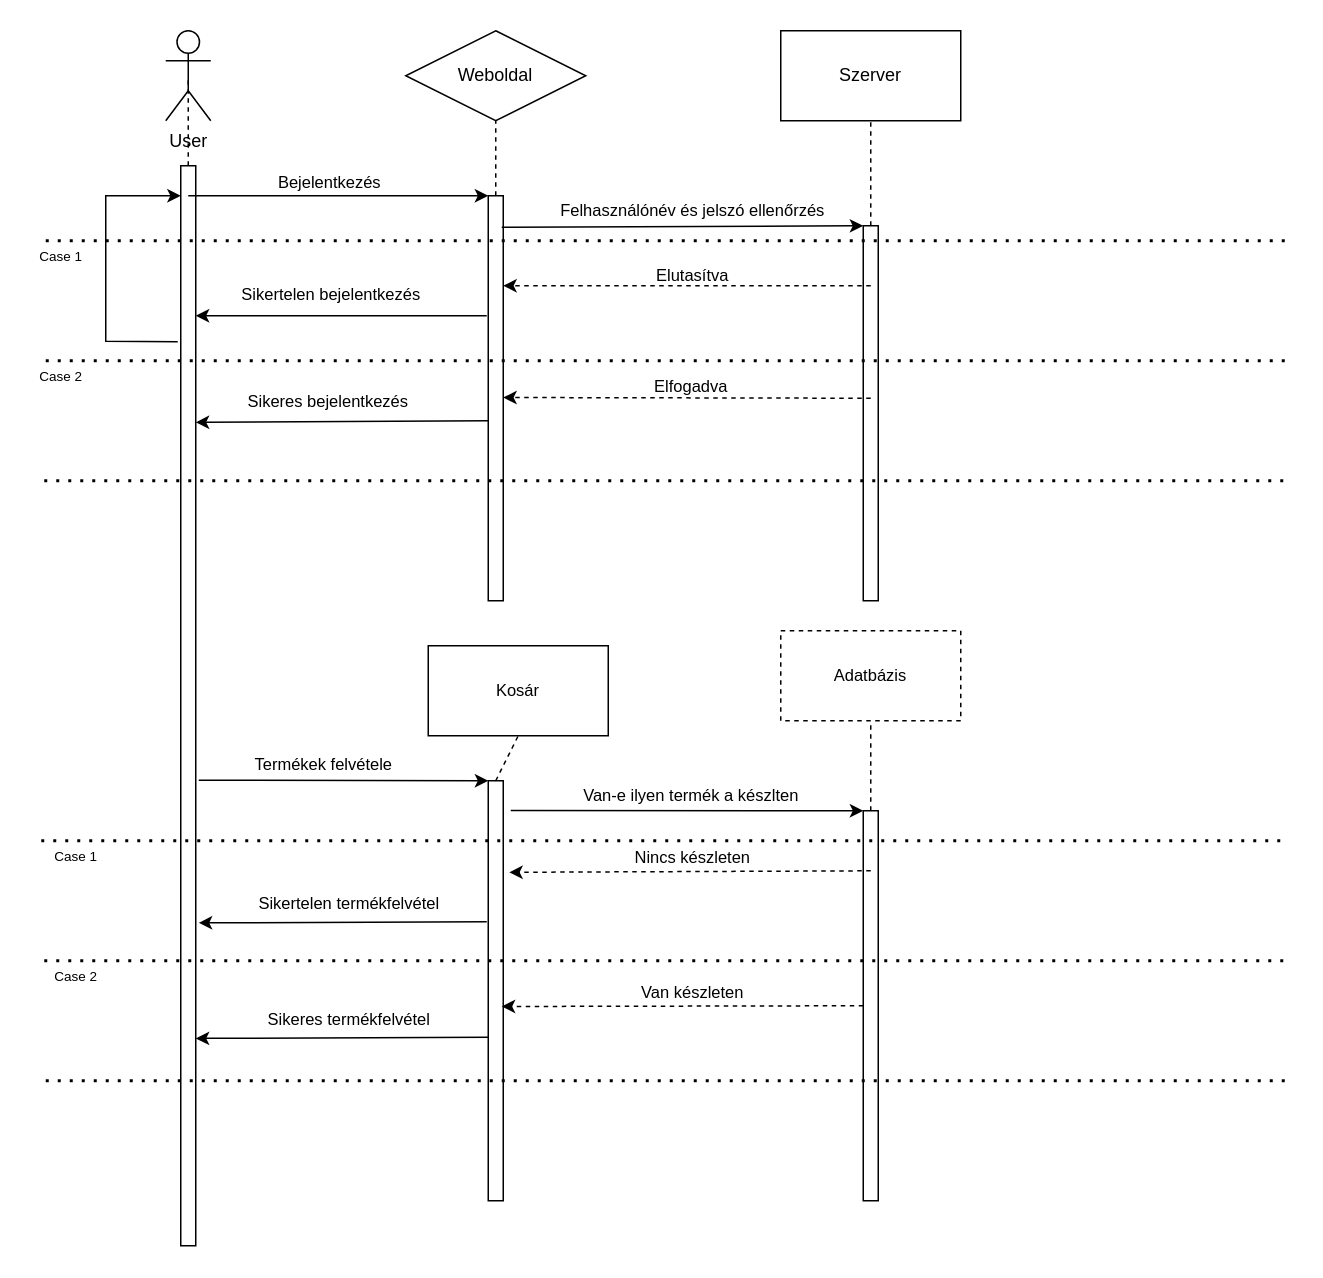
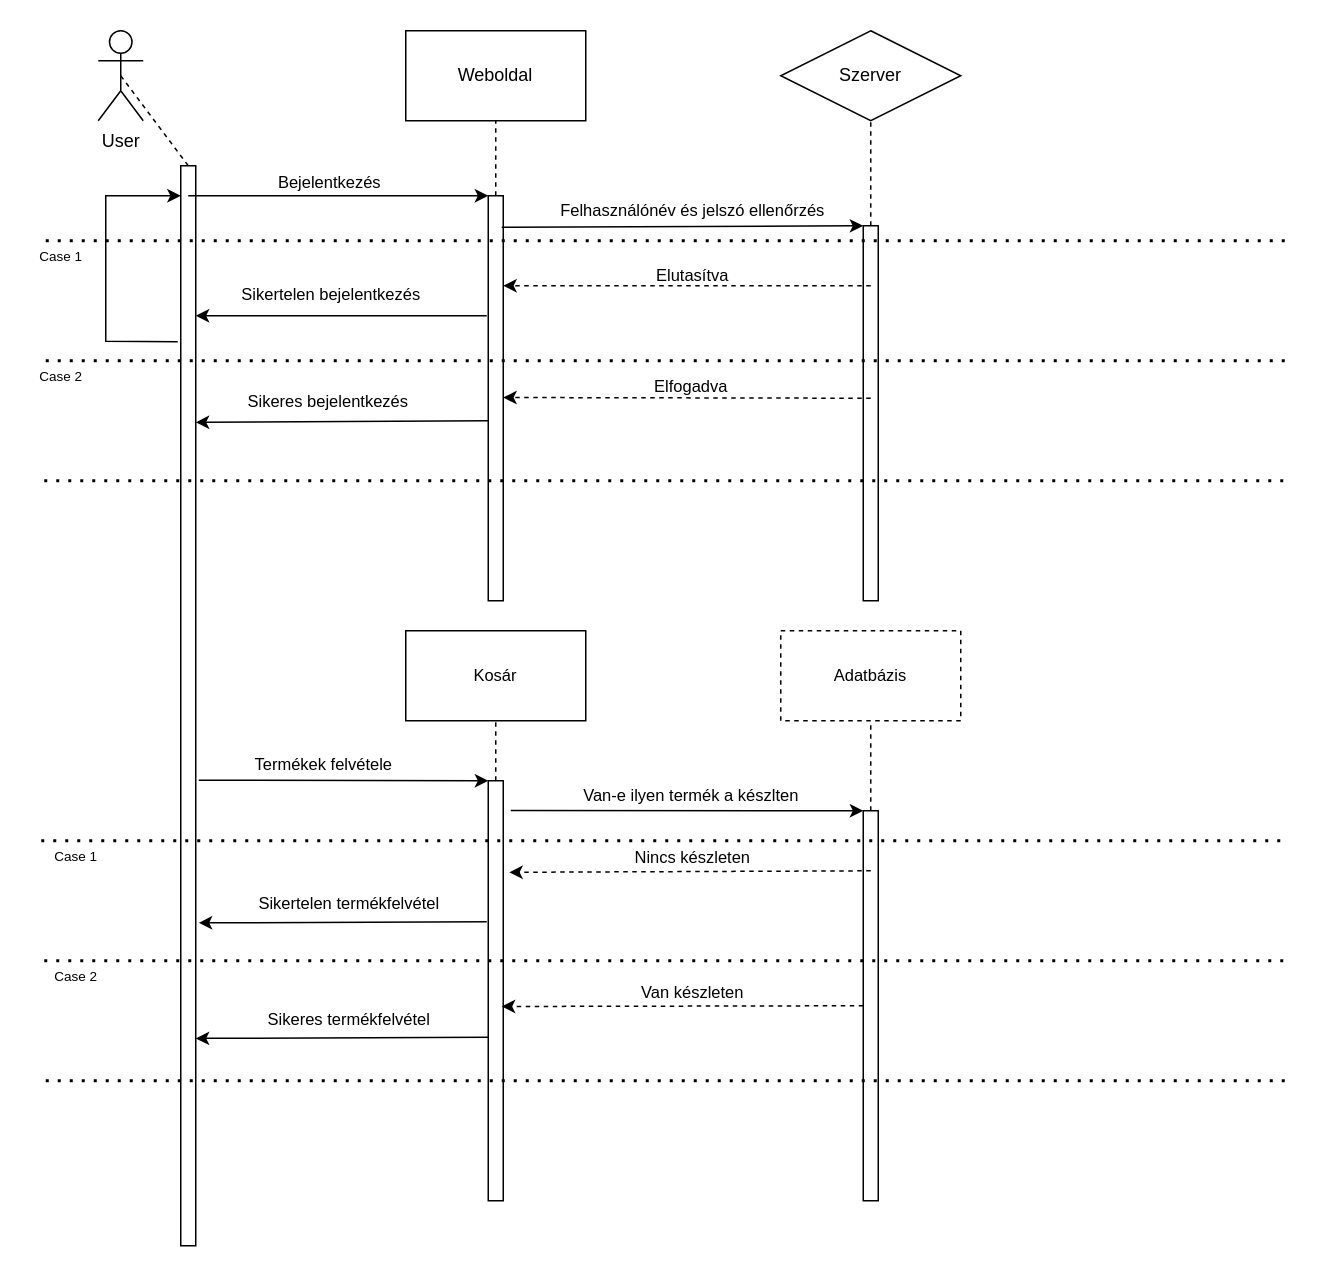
- <mxCell id="2" value="User" style="shape=umlActor;verticalLabelPosition=bottom;verticalAlign=top;html=1;outlineConnect=0;" vertex="1" parent="1"><mxGeometry x="110" y="20" width="30" height="60" as="geometry" /></mxCell>
+ <mxCell id="2" value="User" style="shape=umlActor;verticalLabelPosition=bottom;verticalAlign=top;html=1;outlineConnect=0;" vertex="1" parent="1"><mxGeometry x="65" y="20" width="30" height="60" as="geometry" /></mxCell>
- <mxCell id="4" value="Weboldal" style="rhombus;whiteSpace=wrap;html=1;" vertex="1" parent="1"><mxGeometry x="270" y="20" width="120" height="60" as="geometry" /></mxCell>
+ <mxCell id="4" value="Weboldal" style="rounded=0;whiteSpace=wrap;html=1;" vertex="1" parent="1"><mxGeometry x="270" y="20" width="120" height="60" as="geometry" /></mxCell>
- <mxCell id="3" value="Szerver" style="rounded=0;whiteSpace=wrap;html=1;" vertex="1" parent="1"><mxGeometry x="520" y="20" width="120" height="60" as="geometry" /></mxCell>
+ <mxCell id="3" value="Szerver" style="rhombus;whiteSpace=wrap;html=1;" vertex="1" parent="1"><mxGeometry x="520" y="20" width="120" height="60" as="geometry" /></mxCell>
- <mxCell id="29" value="Kosár" style="rounded=0;whiteSpace=wrap;html=1;fontSize=11;" vertex="1" parent="1"><mxGeometry x="285" y="430" width="120" height="60" as="geometry" /></mxCell>
+ <mxCell id="29" value="Kosár" style="rounded=0;whiteSpace=wrap;html=1;fontSize=11;" vertex="1" parent="1"><mxGeometry x="270" y="420" width="120" height="60" as="geometry" /></mxCell>
